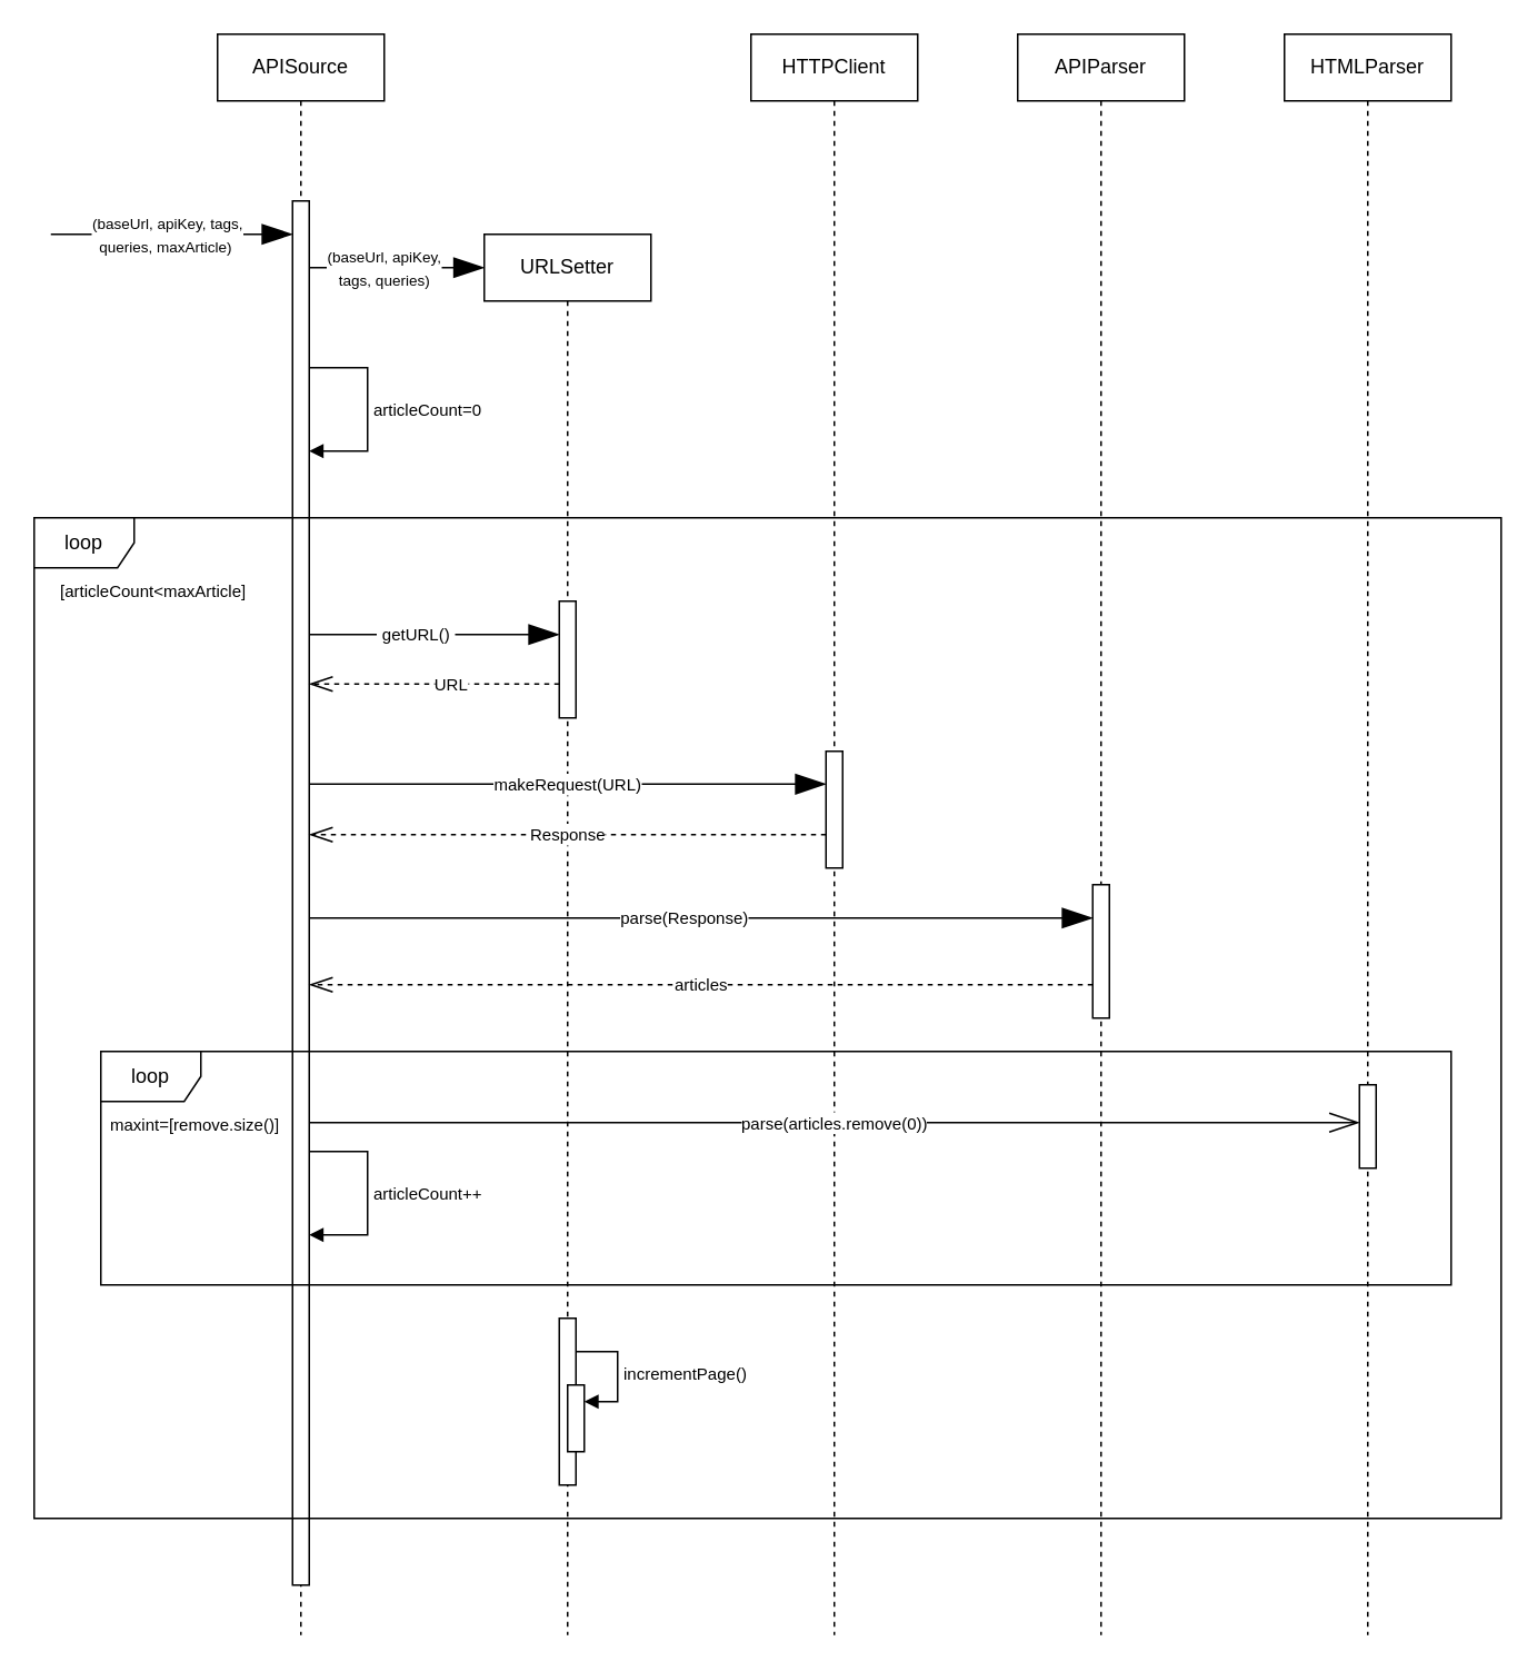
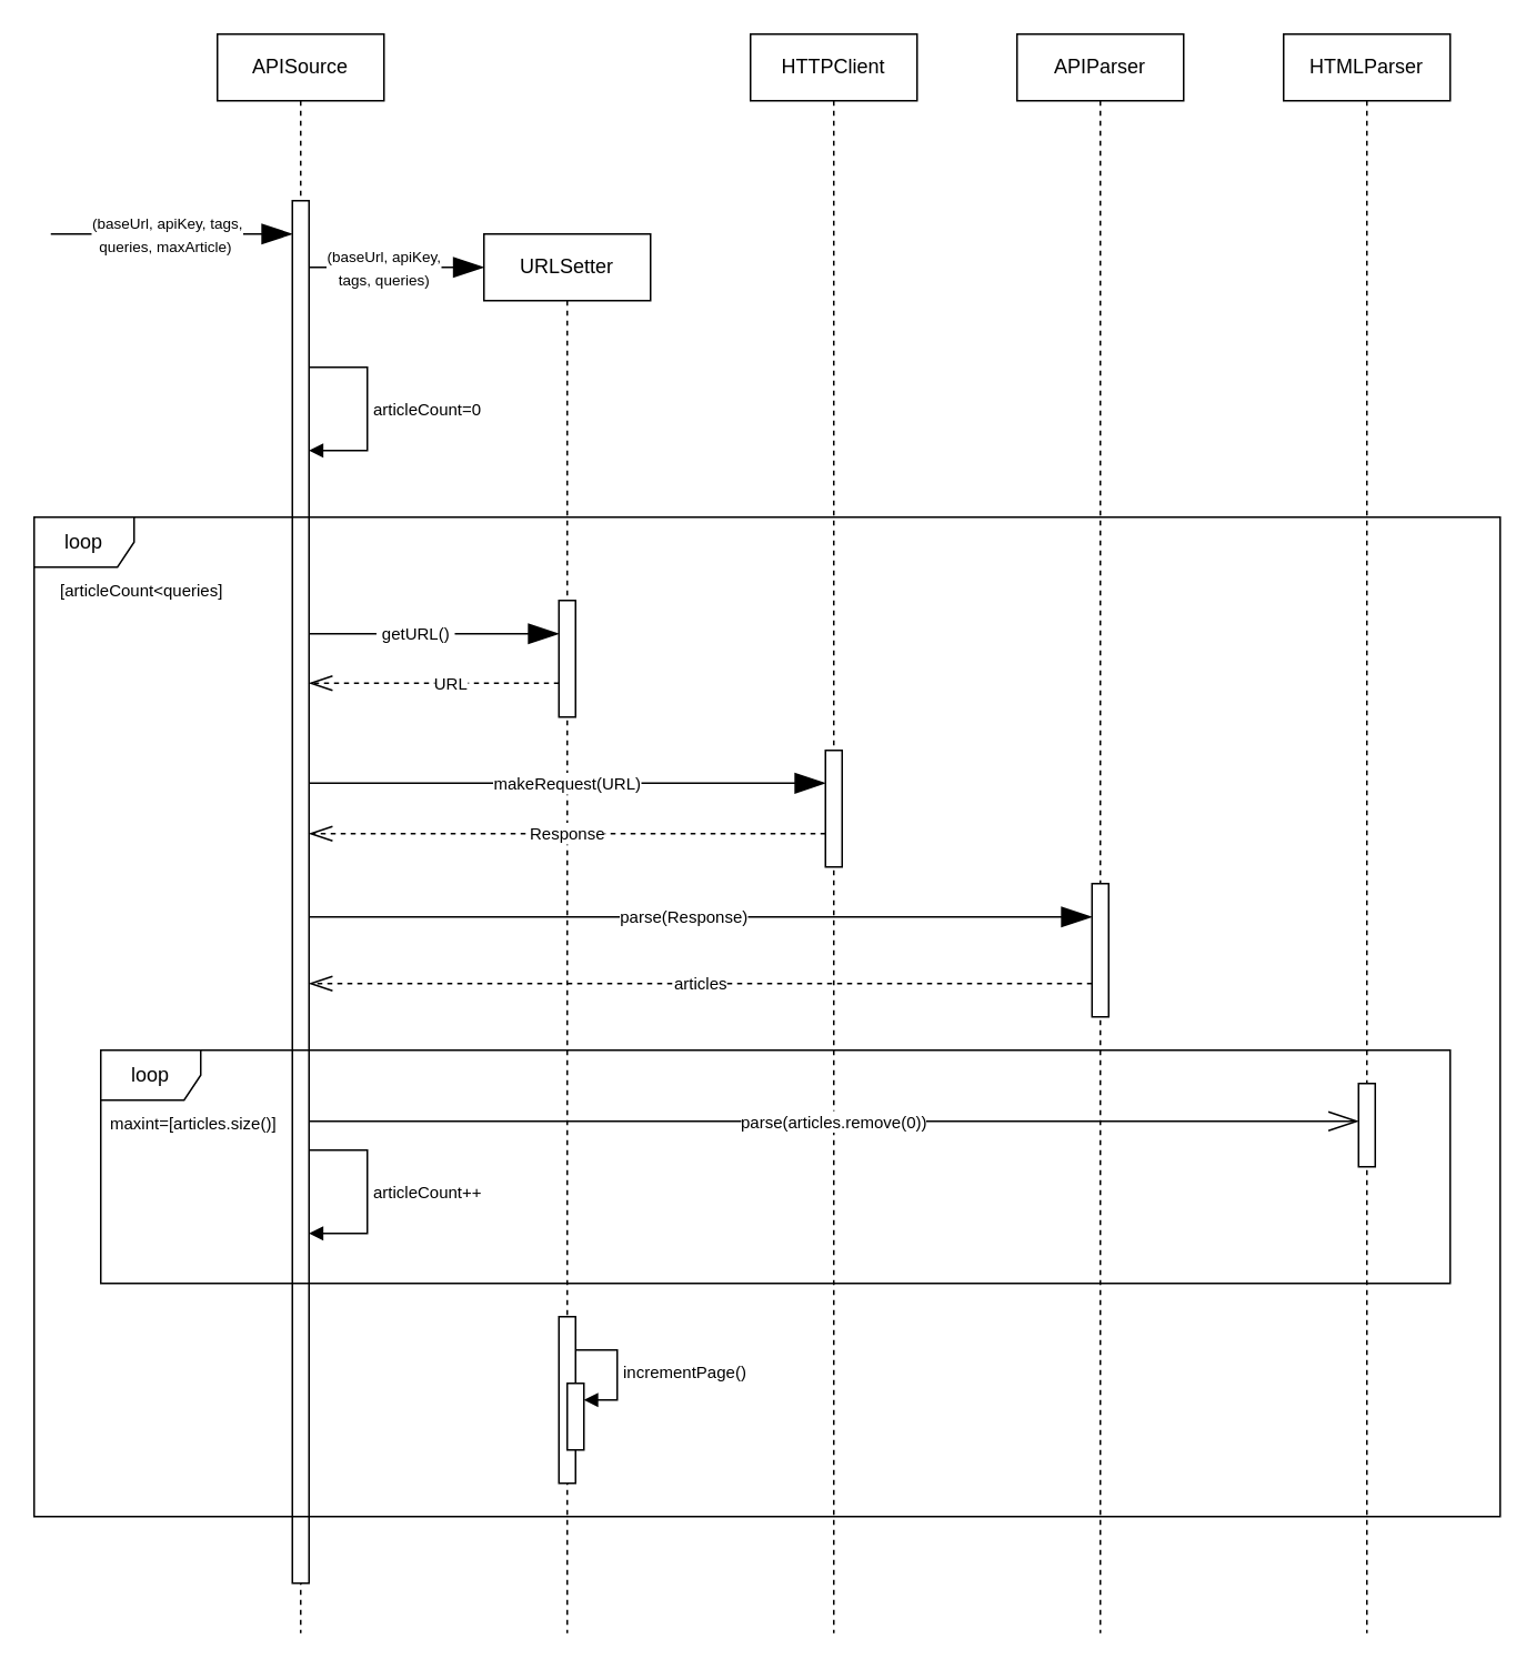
- <mxCell id="14" value="&lt;font style=&quot;font-size: 10px;&quot;&gt;[articleCount&amp;lt;maxArticle]&lt;/font&gt;" style="text;strokeColor=none;fillColor=none;align=left;verticalAlign=top;spacingLeft=4;spacingRight=4;overflow=hidden;rotatable=0;points=[[0,0.5],[1,0.5]];portConstraint=eastwest;whiteSpace=wrap;html=1;" vertex="1" parent="1"><mxGeometry x="30" y="340" width="130" height="26" as="geometry" /></mxCell>
+ <mxCell id="14" value="&lt;font style=&quot;font-size: 10px;&quot;&gt;[articleCount&amp;lt;queries]&lt;/font&gt;" style="text;strokeColor=none;fillColor=none;align=left;verticalAlign=top;spacingLeft=4;spacingRight=4;overflow=hidden;rotatable=0;points=[[0,0.5],[1,0.5]];portConstraint=eastwest;whiteSpace=wrap;html=1;" vertex="1" parent="1"><mxGeometry x="30" y="340" width="130" height="26" as="geometry" /></mxCell>
- <mxCell id="25" value="&lt;font style=&quot;font-size: 10px;&quot;&gt;maxint=[remove.size()]&lt;/font&gt;" style="text;strokeColor=none;fillColor=none;align=left;verticalAlign=top;spacingLeft=4;spacingRight=4;overflow=hidden;rotatable=0;points=[[0,0.5],[1,0.5]];portConstraint=eastwest;whiteSpace=wrap;html=1;" vertex="1" parent="1"><mxGeometry x="60" y="660" width="140" height="26" as="geometry" /></mxCell>
+ <mxCell id="25" value="&lt;font style=&quot;font-size: 10px;&quot;&gt;maxint=[articles.size()]&lt;/font&gt;" style="text;strokeColor=none;fillColor=none;align=left;verticalAlign=top;spacingLeft=4;spacingRight=4;overflow=hidden;rotatable=0;points=[[0,0.5],[1,0.5]];portConstraint=eastwest;whiteSpace=wrap;html=1;" vertex="1" parent="1"><mxGeometry x="60" y="660" width="140" height="26" as="geometry" /></mxCell>
